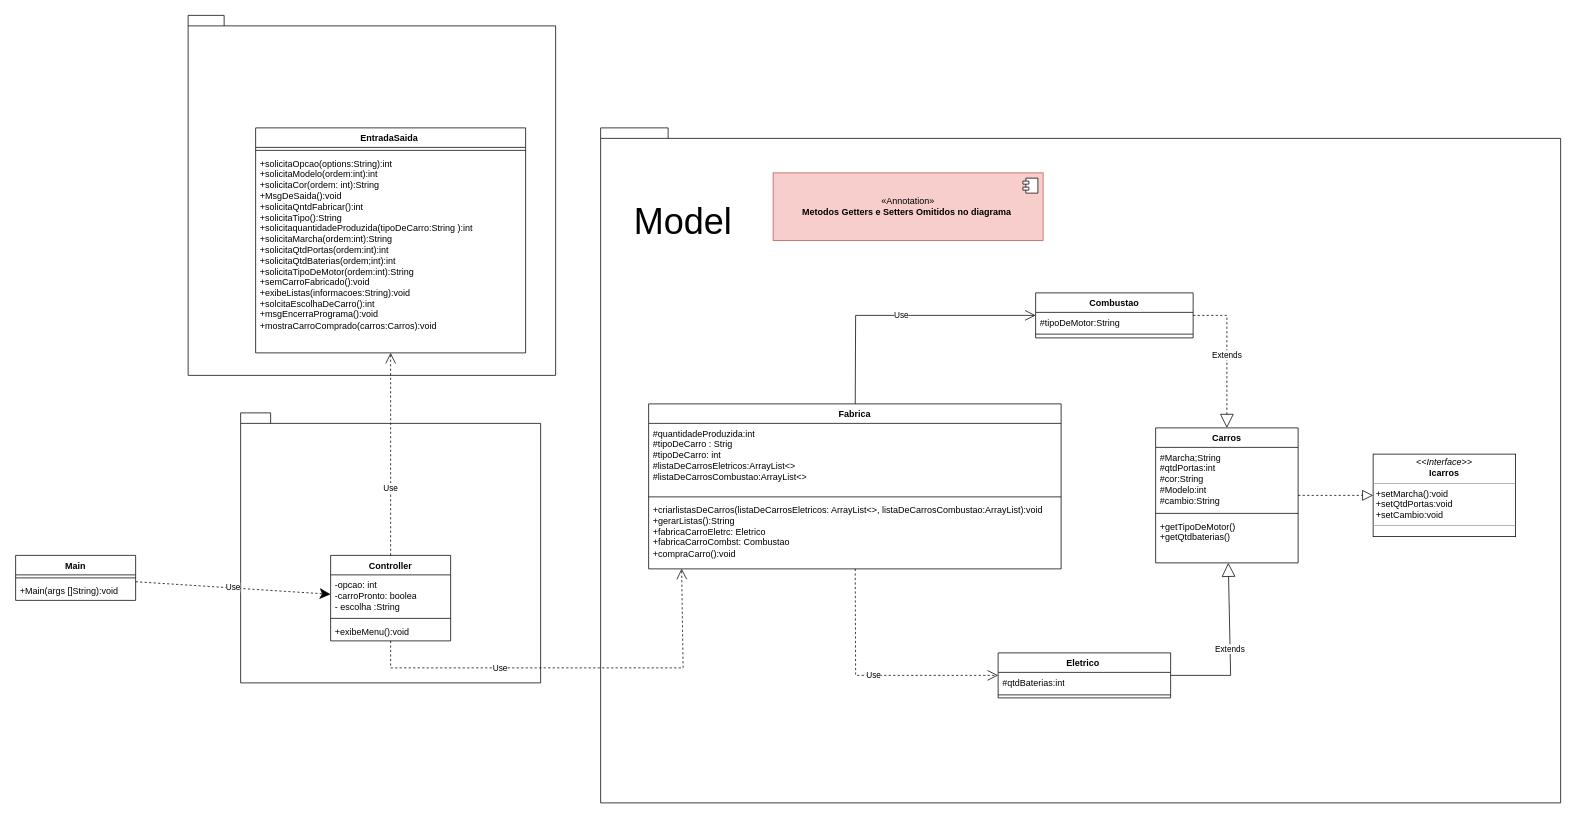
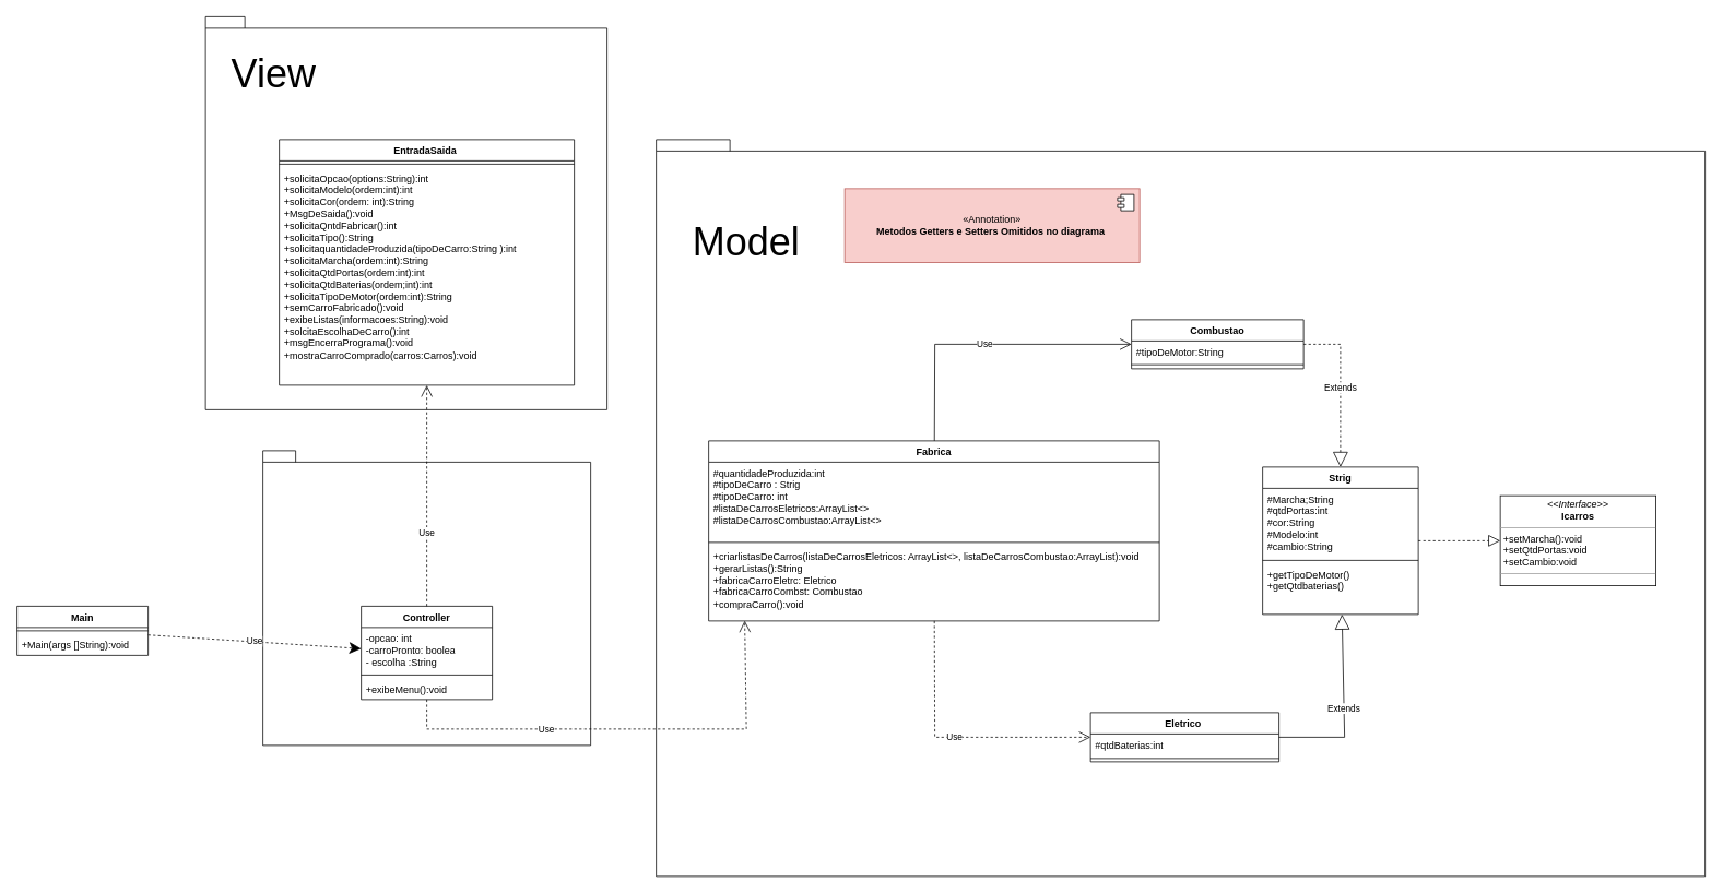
+ <mxCell id="17" value="&lt;font style=&quot;font-size: 48px;&quot;&gt;View&amp;nbsp;&lt;/font&gt;" style="text;html=1;strokeColor=none;fillColor=none;align=center;verticalAlign=middle;whiteSpace=wrap;rounded=0;" vertex="1" parent="1"><mxGeometry x="290" y="50" width="100" height="80" as="geometry" /></mxCell>
- <mxCell id="25" value="Carros" style="swimlane;fontStyle=1;align=center;verticalAlign=top;childLayout=stackLayout;horizontal=1;startSize=26;horizontalStack=0;resizeParent=1;resizeParentMax=0;resizeLast=0;collapsible=1;marginBottom=0;whiteSpace=wrap;html=1;" vertex="1" parent="1"><mxGeometry x="1540" y="570" width="190" height="180" as="geometry" /></mxCell>
+ <mxCell id="25" value="Strig" style="swimlane;fontStyle=1;align=center;verticalAlign=top;childLayout=stackLayout;horizontal=1;startSize=26;horizontalStack=0;resizeParent=1;resizeParentMax=0;resizeLast=0;collapsible=1;marginBottom=0;whiteSpace=wrap;html=1;" vertex="1" parent="1"><mxGeometry x="1540" y="570" width="190" height="180" as="geometry" /></mxCell>
